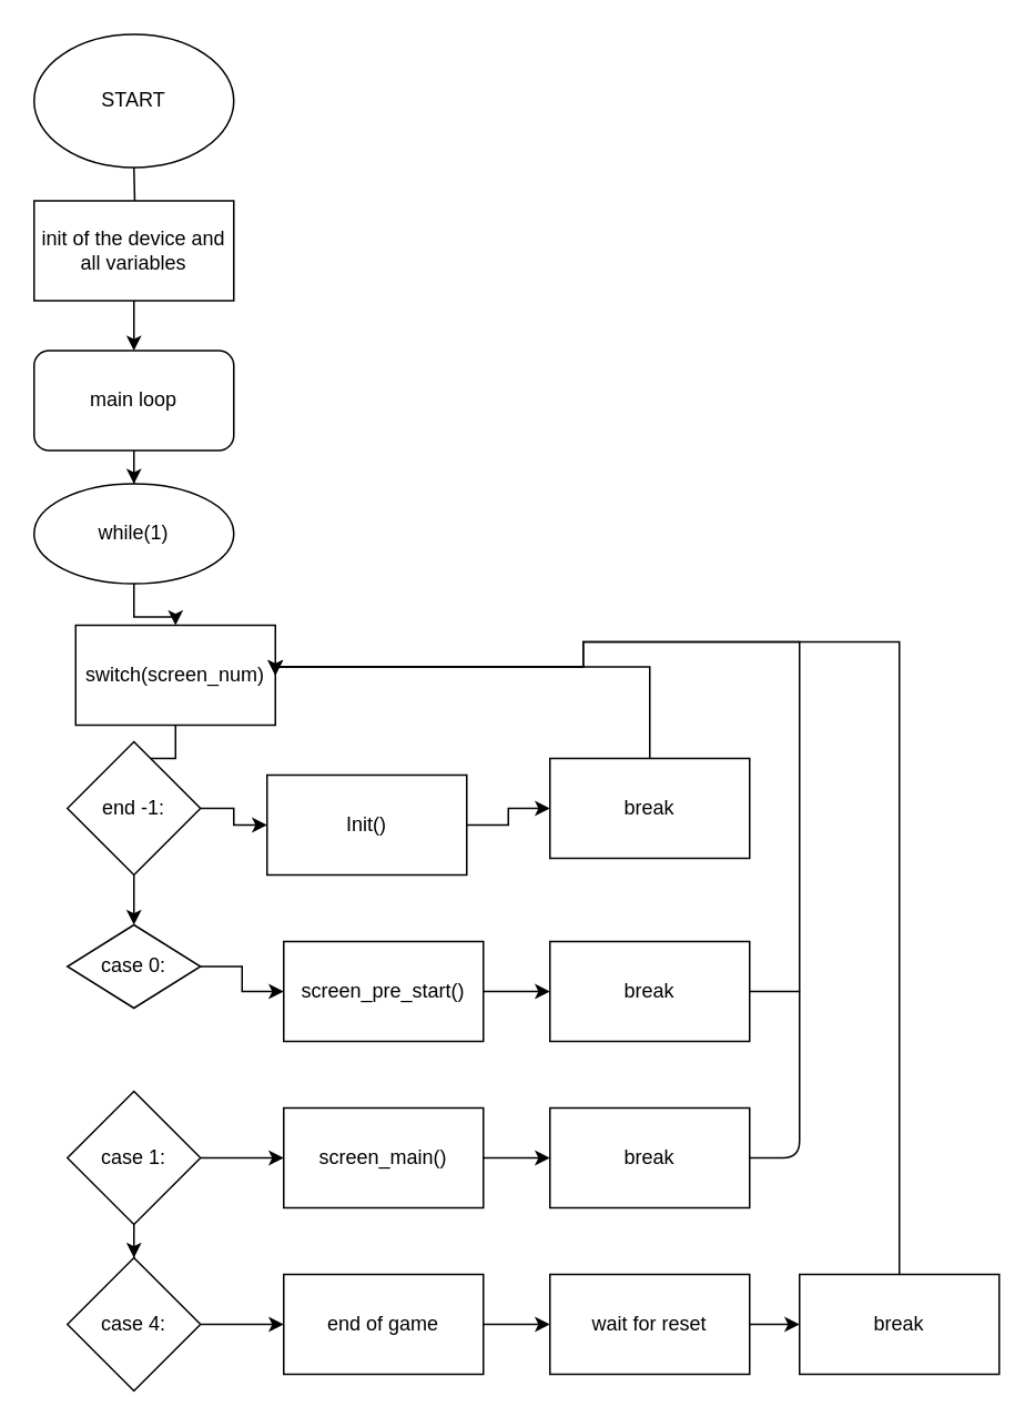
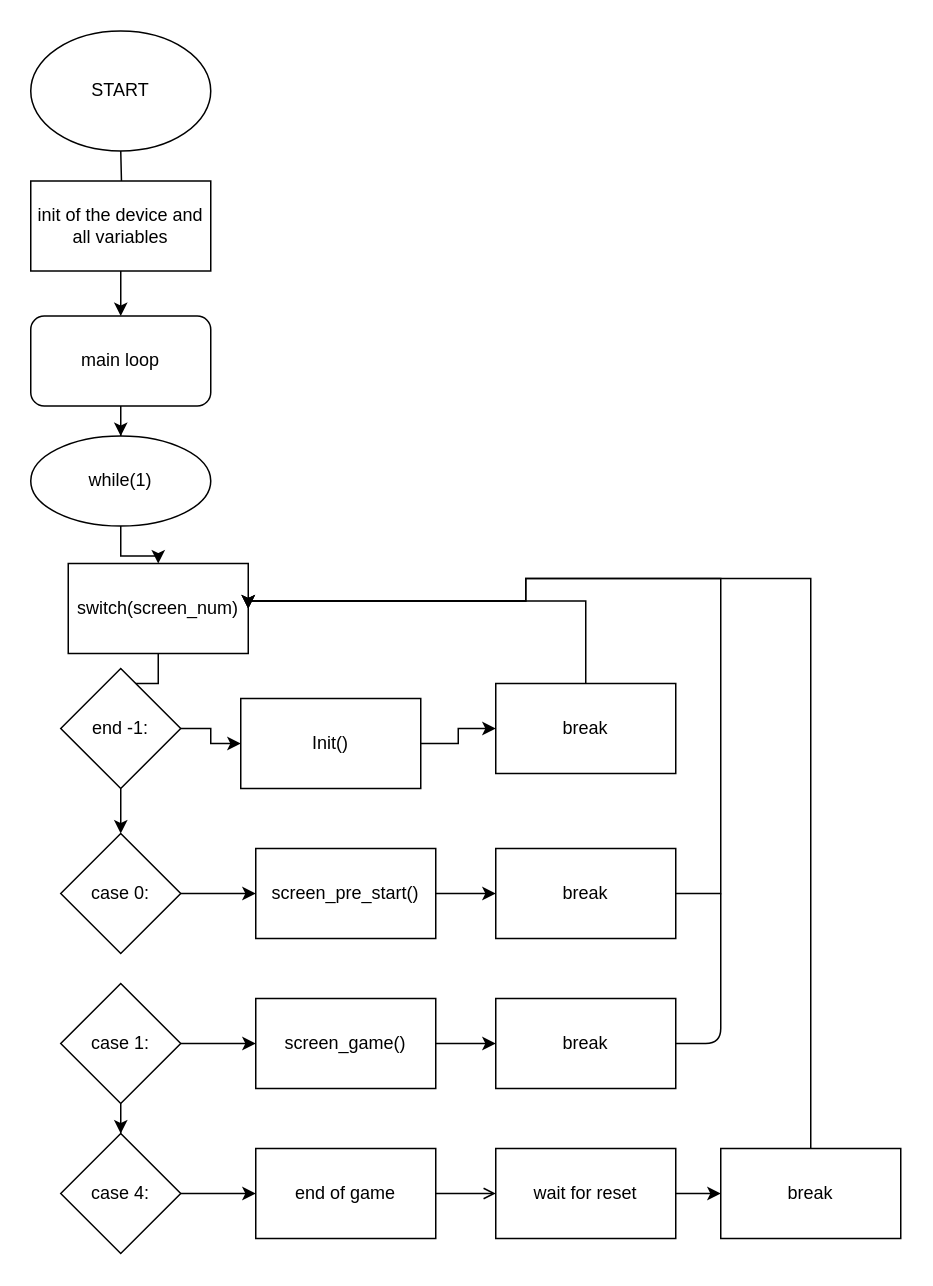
- <mxCell id="12" value="case 0:&lt;br&gt;" style="rhombus;whiteSpace=wrap;html=1;" vertex="1" parent="1"><mxGeometry x="40" y="555" width="80" height="50" as="geometry" /></mxCell>
+ <mxCell id="12" value="case 0:&lt;br&gt;" style="rhombus;whiteSpace=wrap;html=1;" vertex="1" parent="1"><mxGeometry x="40" y="555" width="80" height="80" as="geometry" /></mxCell>
- <mxCell id="31" value="screen_main()" style="rounded=0;whiteSpace=wrap;html=1;" vertex="1" parent="1"><mxGeometry x="170" y="665" width="120" height="60" as="geometry" /></mxCell>
+ <mxCell id="31" value="screen_game()" style="rounded=0;whiteSpace=wrap;html=1;" vertex="1" parent="1"><mxGeometry x="170" y="665" width="120" height="60" as="geometry" /></mxCell>
- <mxCell id="34" value="" style="edgeStyle=orthogonalEdgeStyle;rounded=0;orthogonalLoop=1;jettySize=auto;html=1;" edge="1" parent="1" source="35" target="37"><mxGeometry relative="1" as="geometry" /></mxCell>
+ <mxCell id="34" value="" style="edgeStyle=orthogonalEdgeStyle;rounded=0;orthogonalLoop=1;jettySize=auto;html=1;endArrow=open;" edge="1" parent="1" source="35" target="37"><mxGeometry relative="1" as="geometry" /></mxCell>
